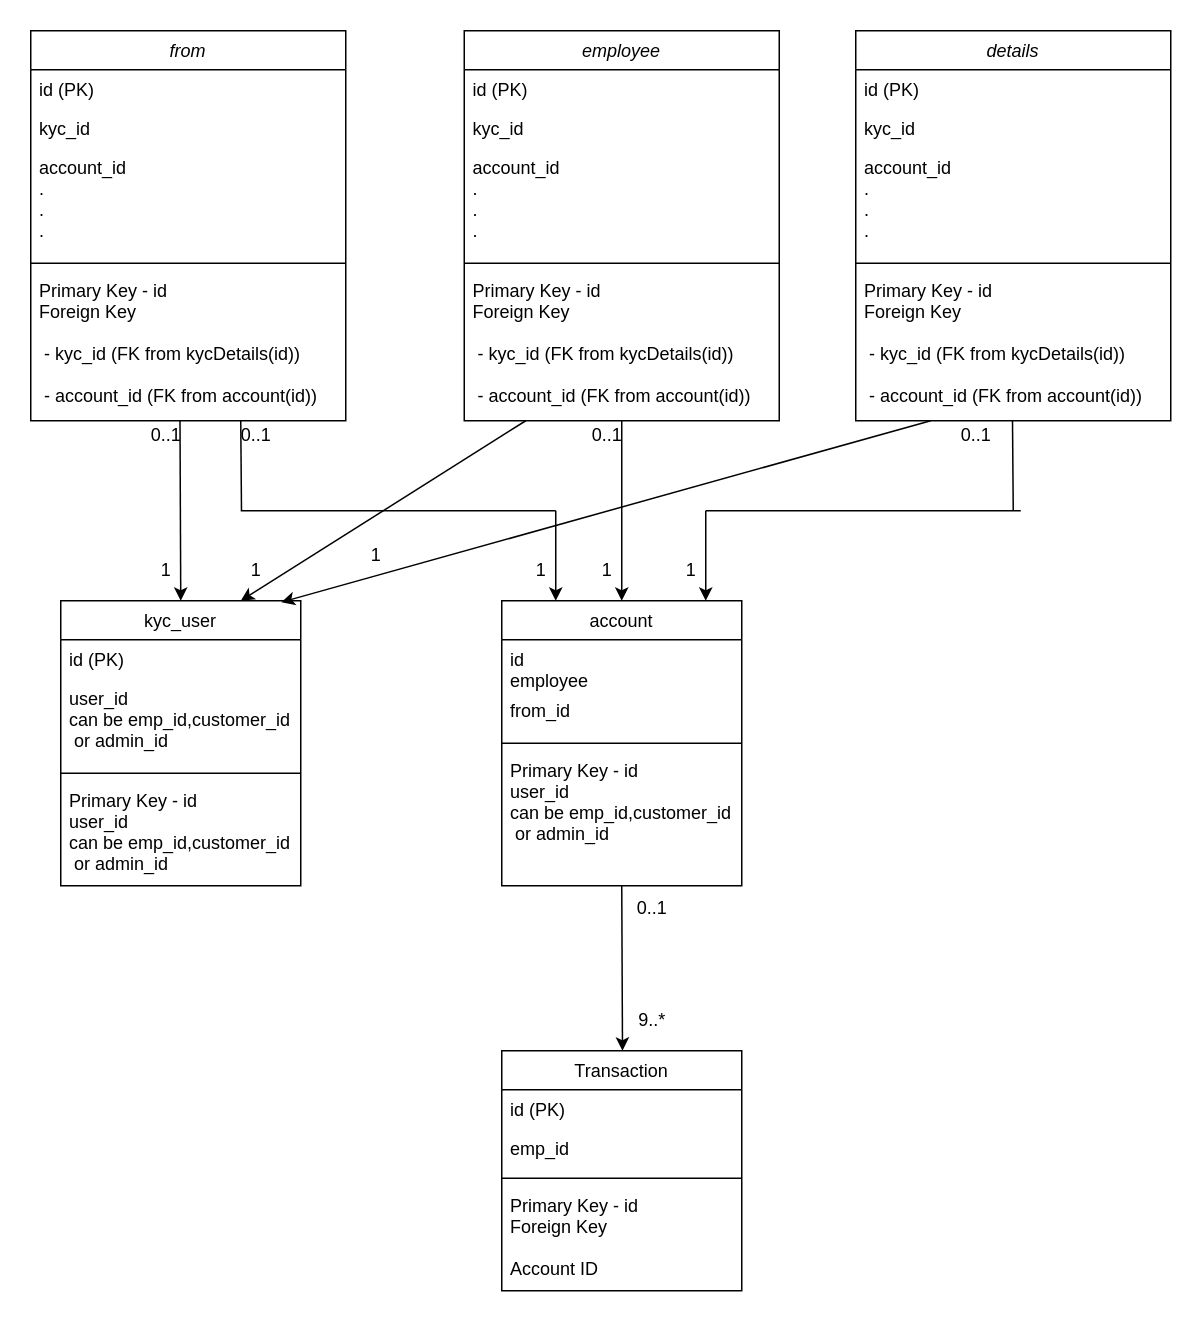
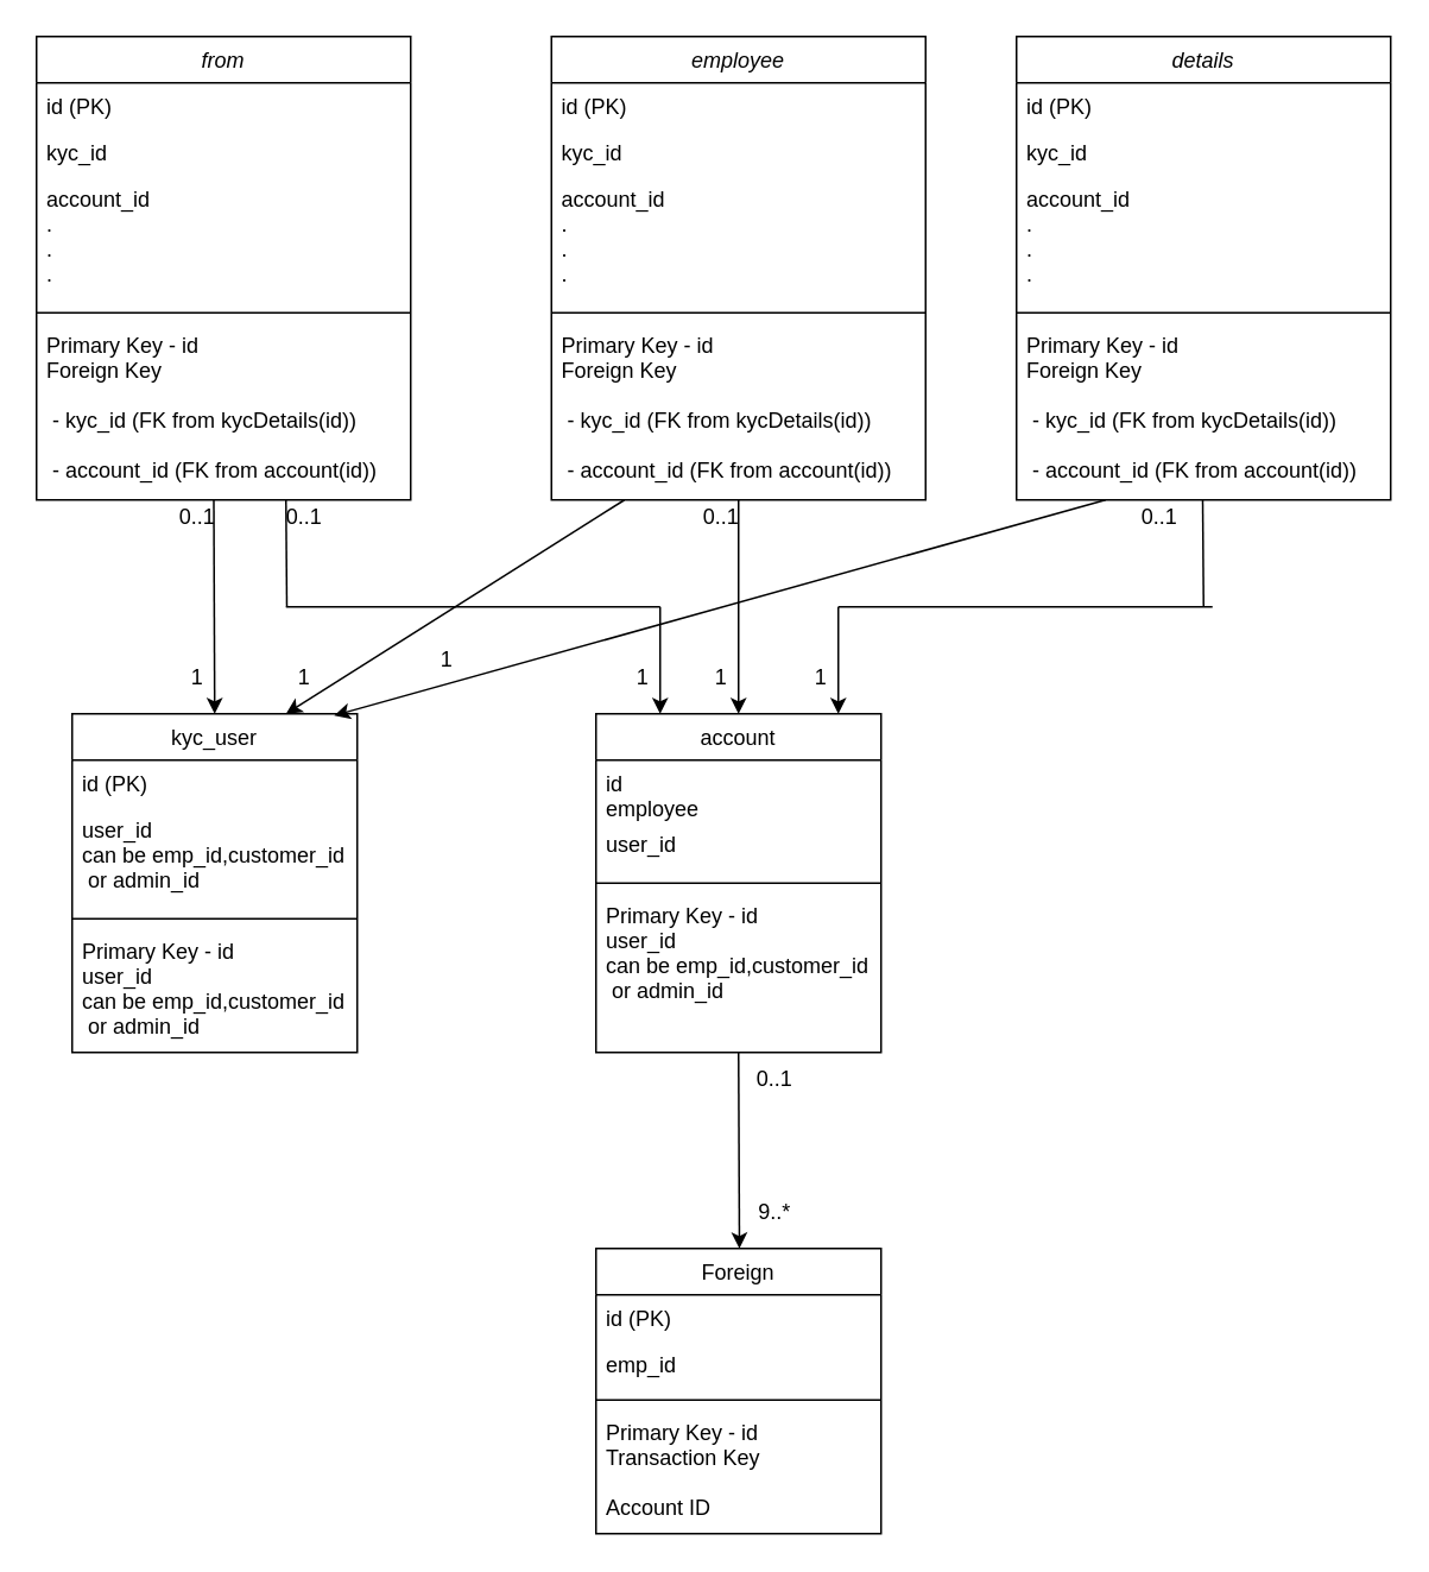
- <mxCell id="15" value="from_id&#10;" style="text;align=left;verticalAlign=top;spacingLeft=4;spacingRight=4;overflow=hidden;rotatable=0;points=[[0,0.5],[1,0.5]];portConstraint=eastwest;rounded=0;shadow=0;html=0;" vertex="1" parent="13"><mxGeometry y="60" width="160" height="30" as="geometry" /></mxCell>
+ <mxCell id="15" value="user_id&#10;" style="text;align=left;verticalAlign=top;spacingLeft=4;spacingRight=4;overflow=hidden;rotatable=0;points=[[0,0.5],[1,0.5]];portConstraint=eastwest;rounded=0;shadow=0;html=0;" vertex="1" parent="13"><mxGeometry y="60" width="160" height="30" as="geometry" /></mxCell>
- <mxCell id="18" value="Transaction" style="swimlane;fontStyle=0;align=center;verticalAlign=top;childLayout=stackLayout;horizontal=1;startSize=26;horizontalStack=0;resizeParent=1;resizeLast=0;collapsible=1;marginBottom=0;rounded=0;shadow=0;strokeWidth=1;" vertex="1" parent="1"><mxGeometry x="334" y="700" width="160" height="160" as="geometry"><mxRectangle x="550" y="140" width="160" height="26" as="alternateBounds" /></mxGeometry></mxCell>
+ <mxCell id="18" value="Foreign" style="swimlane;fontStyle=0;align=center;verticalAlign=top;childLayout=stackLayout;horizontal=1;startSize=26;horizontalStack=0;resizeParent=1;resizeLast=0;collapsible=1;marginBottom=0;rounded=0;shadow=0;strokeWidth=1;" vertex="1" parent="1"><mxGeometry x="334" y="700" width="160" height="160" as="geometry"><mxRectangle x="550" y="140" width="160" height="26" as="alternateBounds" /></mxGeometry></mxCell>
- <mxCell id="22" value="Primary Key - id&#10;Foreign Key &#10;&#10;Account ID" style="text;align=left;verticalAlign=top;spacingLeft=4;spacingRight=4;overflow=hidden;rotatable=0;points=[[0,0.5],[1,0.5]];portConstraint=eastwest;" vertex="1" parent="18"><mxGeometry y="90" width="160" height="60" as="geometry" /></mxCell>
+ <mxCell id="22" value="Primary Key - id&#10;Transaction Key &#10;&#10;Account ID" style="text;align=left;verticalAlign=top;spacingLeft=4;spacingRight=4;overflow=hidden;rotatable=0;points=[[0,0.5],[1,0.5]];portConstraint=eastwest;" vertex="1" parent="18"><mxGeometry y="90" width="160" height="60" as="geometry" /></mxCell>
